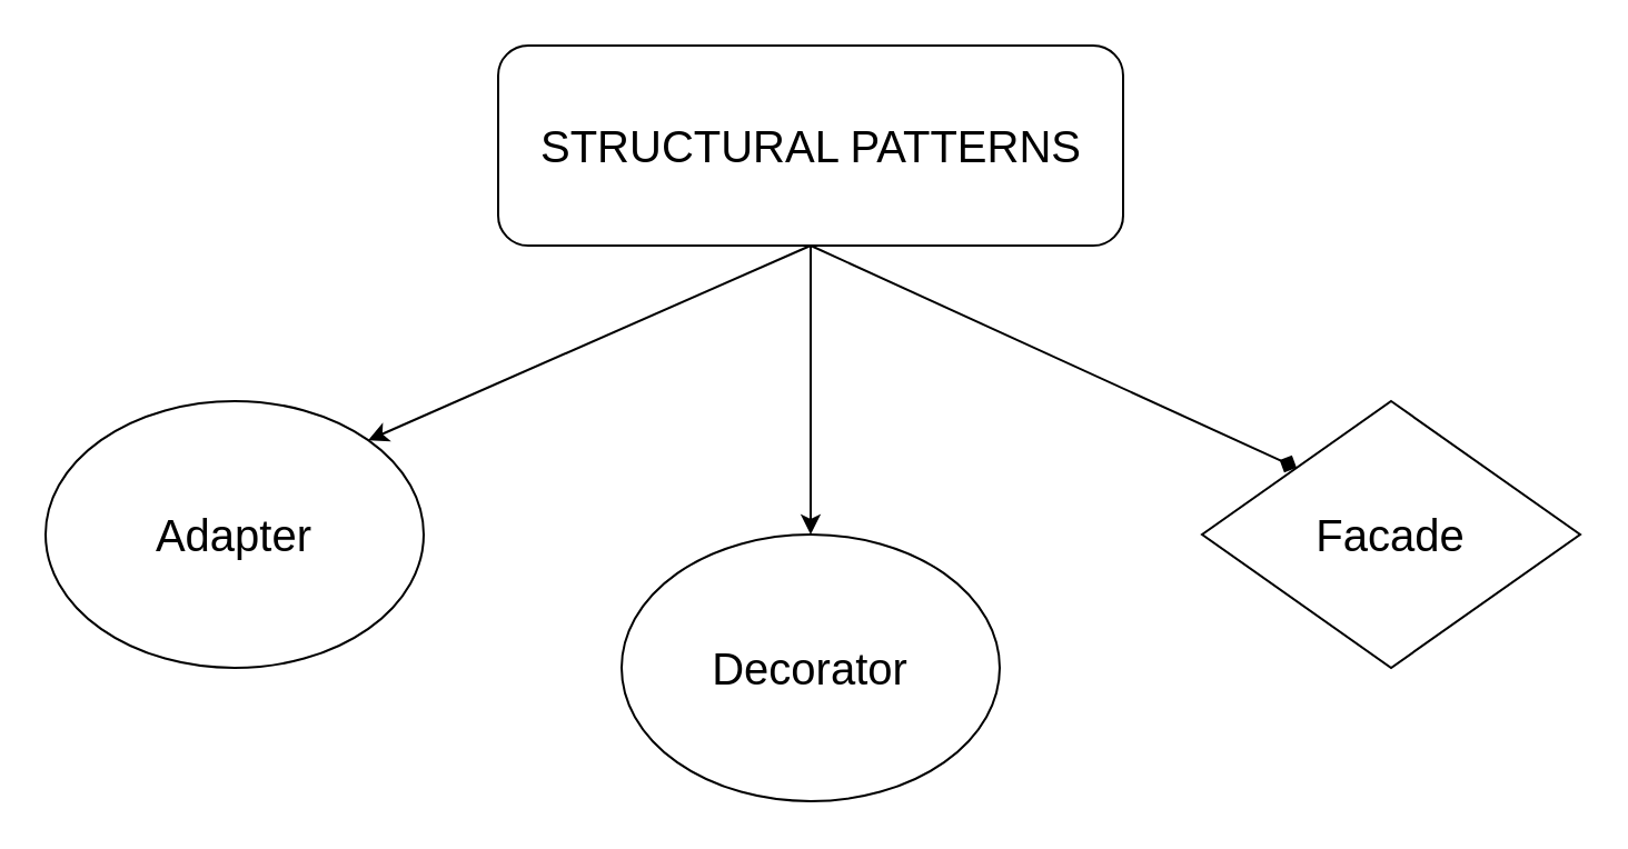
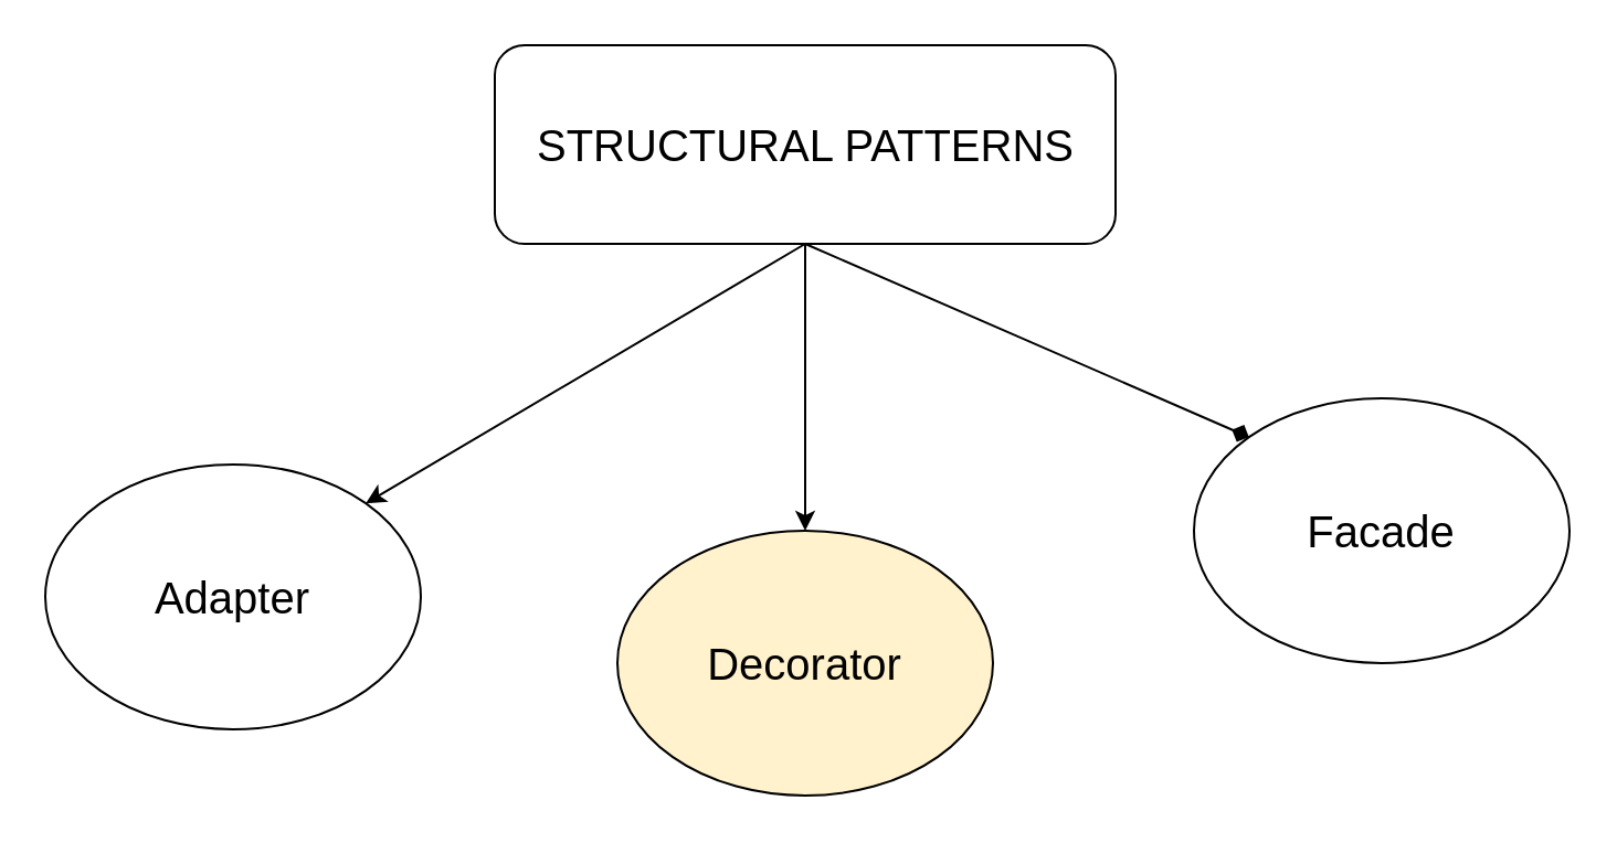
- <mxCell id="3" value="Adapter" style="ellipse;whiteSpace=wrap;html=1;fontSize=20;" vertex="1" parent="1"><mxGeometry x="20" y="180" width="170" height="120" as="geometry" /></mxCell>
+ <mxCell id="3" value="Adapter" style="ellipse;whiteSpace=wrap;html=1;fontSize=20;" vertex="1" parent="1"><mxGeometry x="20" y="210" width="170" height="120" as="geometry" /></mxCell>
- <mxCell id="5" value="Facade" style="rhombus;whiteSpace=wrap;html=1;fontSize=20;" vertex="1" parent="1"><mxGeometry x="540" y="180" width="170" height="120" as="geometry" /></mxCell>
+ <mxCell id="5" value="Facade" style="ellipse;whiteSpace=wrap;html=1;fontSize=20;" vertex="1" parent="1"><mxGeometry x="540" y="180" width="170" height="120" as="geometry" /></mxCell>
- <mxCell id="4" value="Decorator" style="ellipse;whiteSpace=wrap;html=1;fontSize=20;" vertex="1" parent="1"><mxGeometry x="279" y="240" width="170" height="120" as="geometry" /></mxCell>
+ <mxCell id="4" value="Decorator" style="ellipse;whiteSpace=wrap;html=1;fontSize=20;fillColor=#fff2cc;" vertex="1" parent="1"><mxGeometry x="279" y="240" width="170" height="120" as="geometry" /></mxCell>
